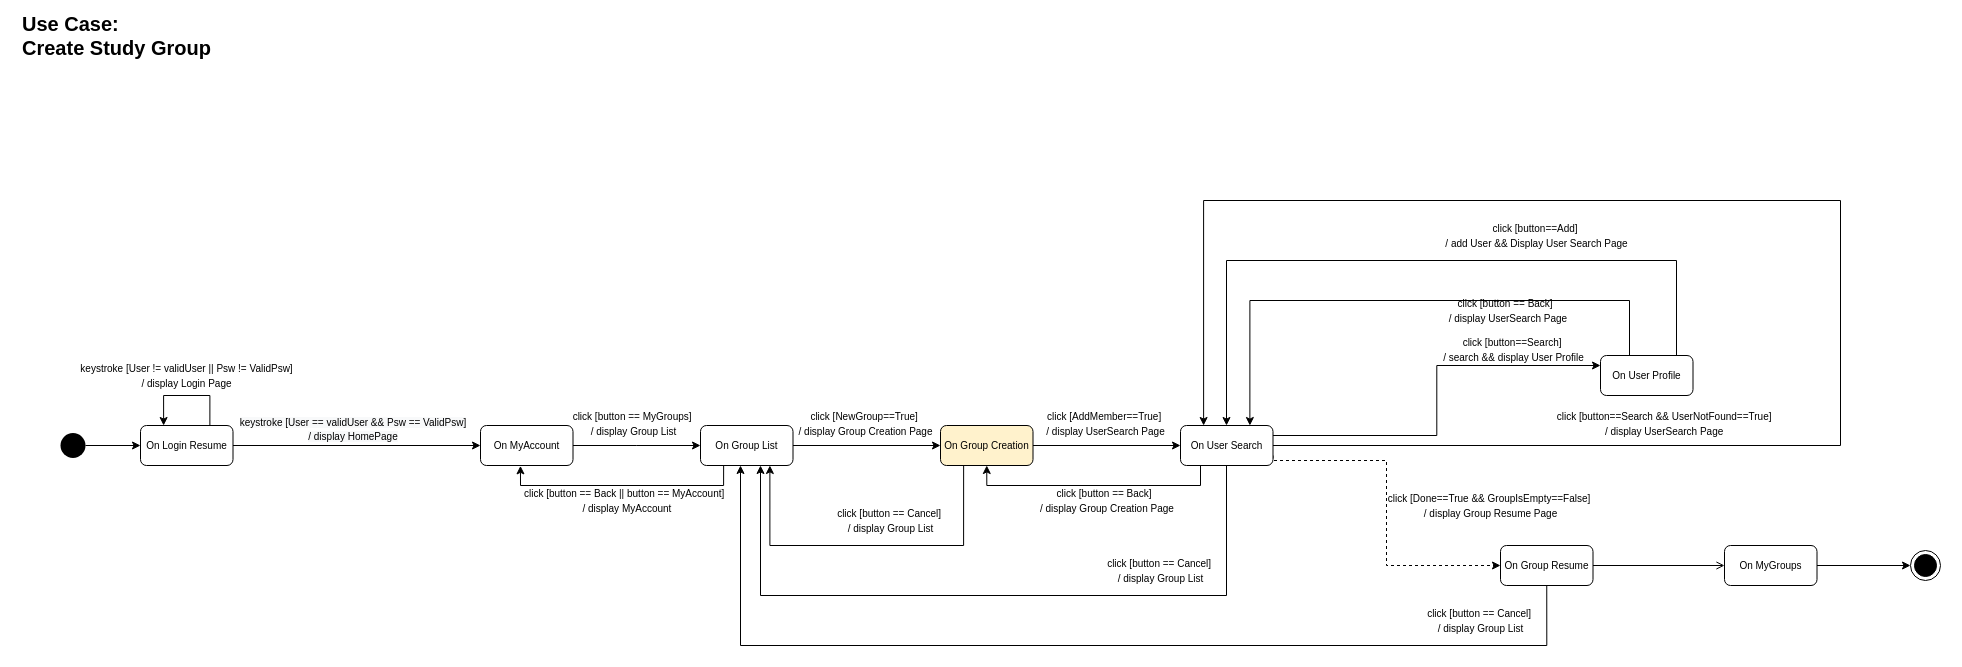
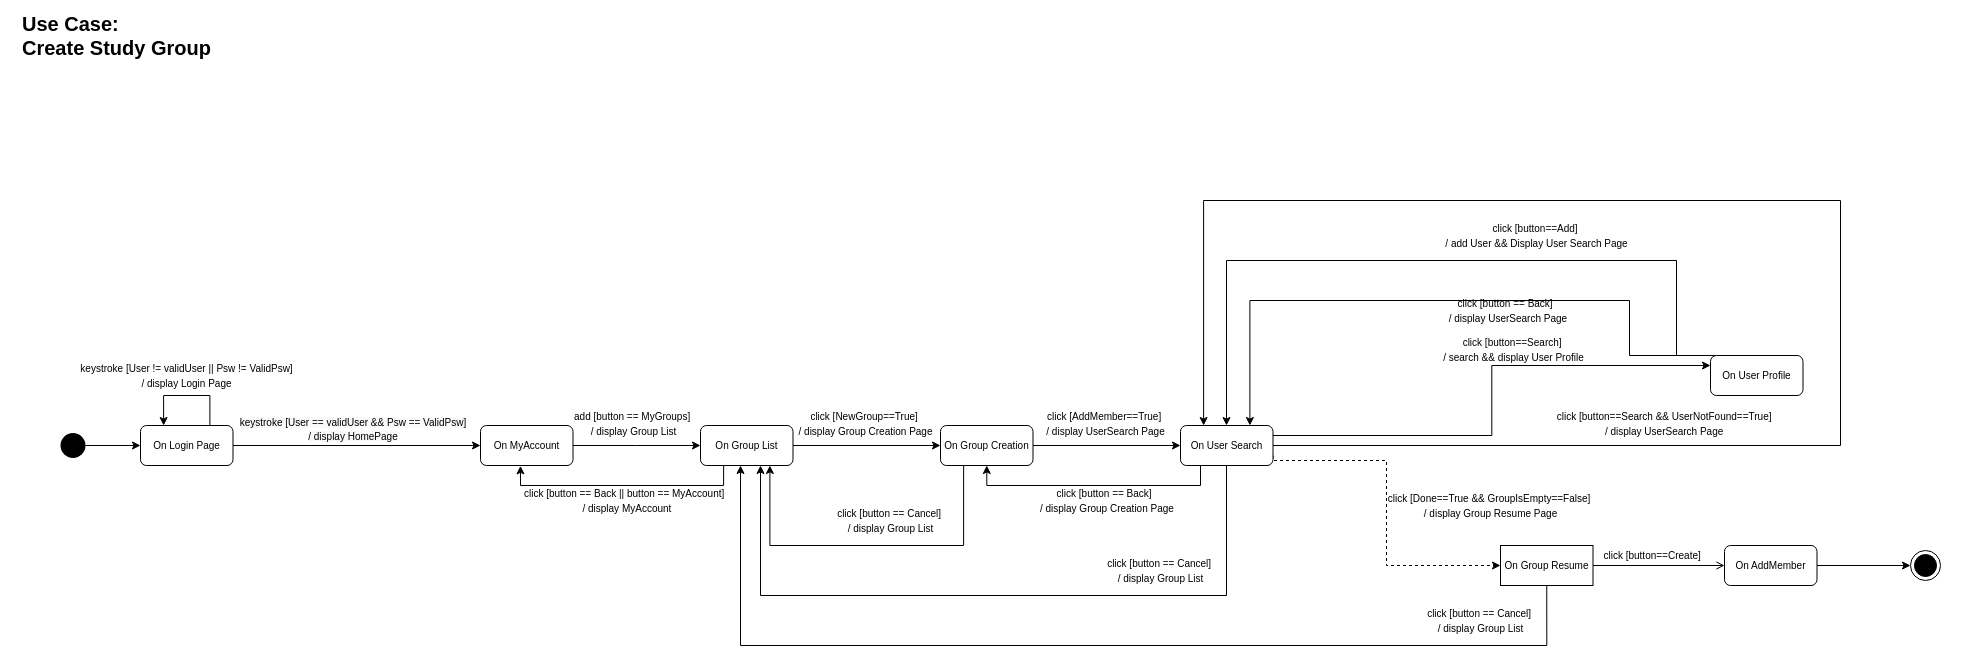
- <mxCell id="32" value="&lt;span style=&quot;font-size: 10px&quot;&gt;On User Profile&lt;/span&gt;" style="rounded=1;whiteSpace=wrap;html=1;strokeWidth=1;" parent="1" vertex="1"><mxGeometry x="1600" y="355" width="92.5" height="40" as="geometry" /></mxCell>
+ <mxCell id="32" value="&lt;span style=&quot;font-size: 10px&quot;&gt;On User Profile&lt;/span&gt;" style="rounded=1;whiteSpace=wrap;html=1;strokeWidth=1;" parent="1" vertex="1"><mxGeometry x="1710" y="355" width="92.5" height="40" as="geometry" /></mxCell>
- <mxCell id="11" value="&lt;font style=&quot;font-size: 10px&quot;&gt;click [button == MyGroups]&amp;nbsp;&lt;br&gt;/ display Group List&lt;br&gt;&lt;/font&gt;" style="text;html=1;align=center;verticalAlign=middle;resizable=0;points=[];autosize=1;" parent="1" vertex="1"><mxGeometry x="562.5" y="407.5" width="140" height="30" as="geometry" /></mxCell>
+ <mxCell id="11" value="&lt;font style=&quot;font-size: 10px&quot;&gt;add [button == MyGroups]&amp;nbsp;&lt;br&gt;/ display Group List&lt;br&gt;&lt;/font&gt;" style="text;html=1;align=center;verticalAlign=middle;resizable=0;points=[];autosize=1;" parent="1" vertex="1"><mxGeometry x="562.5" y="407.5" width="140" height="30" as="geometry" /></mxCell>
- <mxCell id="5" value="&lt;span style=&quot;font-size: 10px&quot;&gt;On Login Resume&lt;/span&gt;" style="rounded=1;whiteSpace=wrap;html=1;strokeWidth=1;" parent="1" vertex="1"><mxGeometry x="140" y="425" width="92.5" height="40" as="geometry" /></mxCell>
+ <mxCell id="5" value="&lt;span style=&quot;font-size: 10px&quot;&gt;On Login Page&lt;/span&gt;" style="rounded=1;whiteSpace=wrap;html=1;strokeWidth=1;" parent="1" vertex="1"><mxGeometry x="140" y="425" width="92.5" height="40" as="geometry" /></mxCell>
- <mxCell id="18" value="&lt;span style=&quot;font-size: 10px&quot;&gt;On Group Creation&lt;/span&gt;" style="rounded=1;whiteSpace=wrap;html=1;strokeWidth=1;fillColor=#fff2cc;" parent="1" vertex="1"><mxGeometry x="940" y="425" width="92.5" height="40" as="geometry" /></mxCell>
+ <mxCell id="18" value="&lt;span style=&quot;font-size: 10px&quot;&gt;On Group Creation&lt;/span&gt;" style="rounded=1;whiteSpace=wrap;html=1;strokeWidth=1;" parent="1" vertex="1"><mxGeometry x="940" y="425" width="92.5" height="40" as="geometry" /></mxCell>
+ <mxCell id="41" value="&lt;font style=&quot;font-size: 10px&quot;&gt;click [button==Create]&amp;nbsp;&lt;br&gt;&lt;/font&gt;" style="text;html=1;align=center;verticalAlign=middle;resizable=0;points=[];autosize=1;" parent="1" vertex="1"><mxGeometry x="1592.5" y="545" width="120" height="20" as="geometry" /></mxCell>
- <mxCell id="38" value="&lt;span style=&quot;font-size: 10px&quot;&gt;On Group Resume&lt;/span&gt;" style="rounded=1;whiteSpace=wrap;html=1;strokeWidth=1;" parent="1" vertex="1"><mxGeometry x="1500" y="545" width="92.5" height="40" as="geometry" /></mxCell>
+ <mxCell id="38" value="&lt;span style=&quot;font-size: 10px&quot;&gt;On Group Resume&lt;/span&gt;" style="whiteSpace=wrap;html=1;strokeWidth=1;rounded=0;" parent="1" vertex="1"><mxGeometry x="1500" y="545" width="92.5" height="40" as="geometry" /></mxCell>
- <mxCell id="40" value="&lt;span style=&quot;font-size: 10px&quot;&gt;On MyGroups&lt;/span&gt;" style="rounded=1;whiteSpace=wrap;html=1;strokeWidth=1;" parent="1" vertex="1"><mxGeometry x="1724" y="545" width="92.5" height="40" as="geometry" /></mxCell>
+ <mxCell id="40" value="&lt;span style=&quot;font-size: 10px&quot;&gt;On AddMember&lt;/span&gt;" style="rounded=1;whiteSpace=wrap;html=1;strokeWidth=1;" parent="1" vertex="1"><mxGeometry x="1724" y="545" width="92.5" height="40" as="geometry" /></mxCell>
